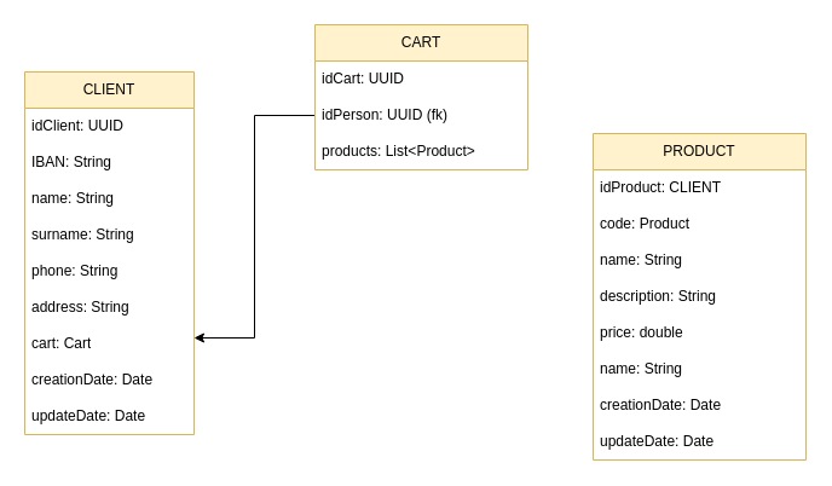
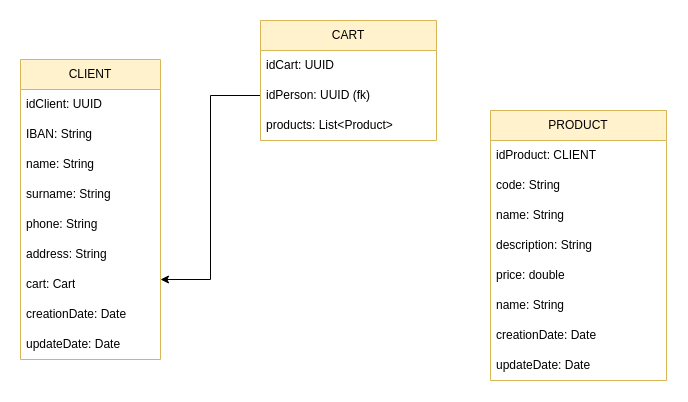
- <mxCell id="19" value="code: Product" style="text;strokeColor=none;fillColor=none;align=left;verticalAlign=middle;spacingLeft=4;spacingRight=4;overflow=hidden;points=[[0,0.5],[1,0.5]];portConstraint=eastwest;rotatable=0;whiteSpace=wrap;html=1;" vertex="1" parent="17"><mxGeometry y="60" width="176" height="30" as="geometry" /></mxCell>
+ <mxCell id="19" value="code: String" style="text;strokeColor=none;fillColor=none;align=left;verticalAlign=middle;spacingLeft=4;spacingRight=4;overflow=hidden;points=[[0,0.5],[1,0.5]];portConstraint=eastwest;rotatable=0;whiteSpace=wrap;html=1;" vertex="1" parent="17"><mxGeometry y="60" width="176" height="30" as="geometry" /></mxCell>
